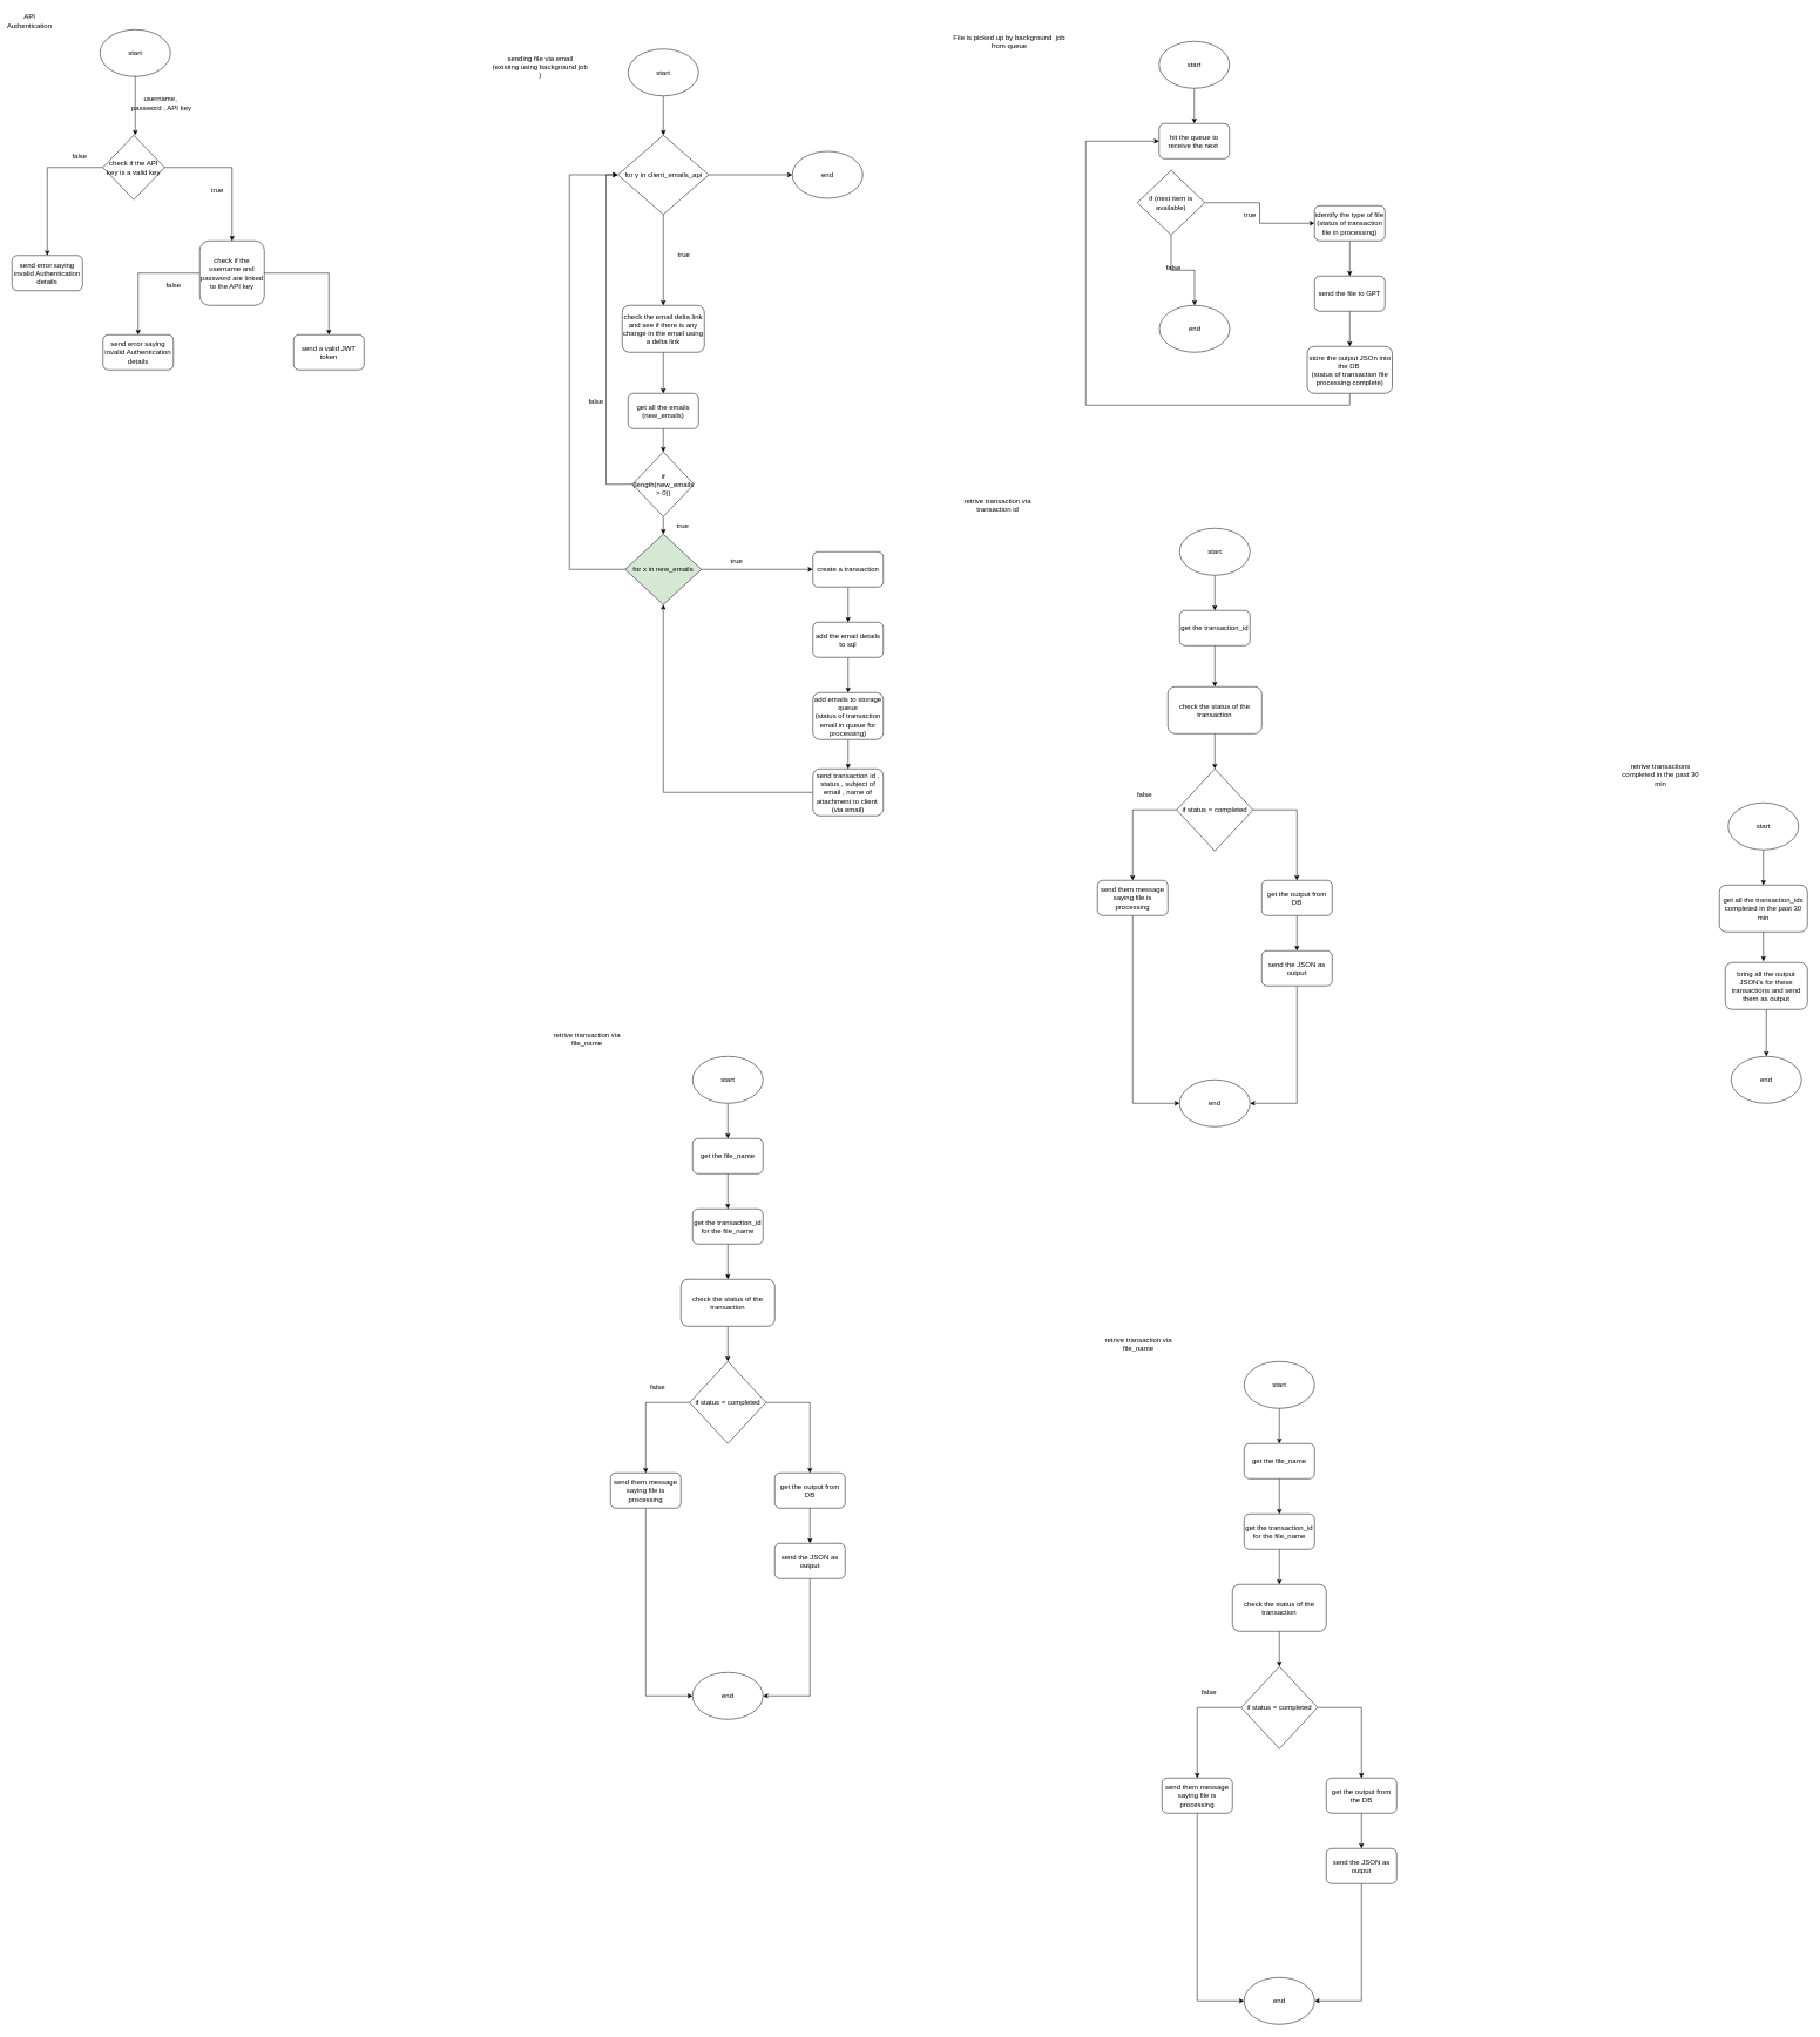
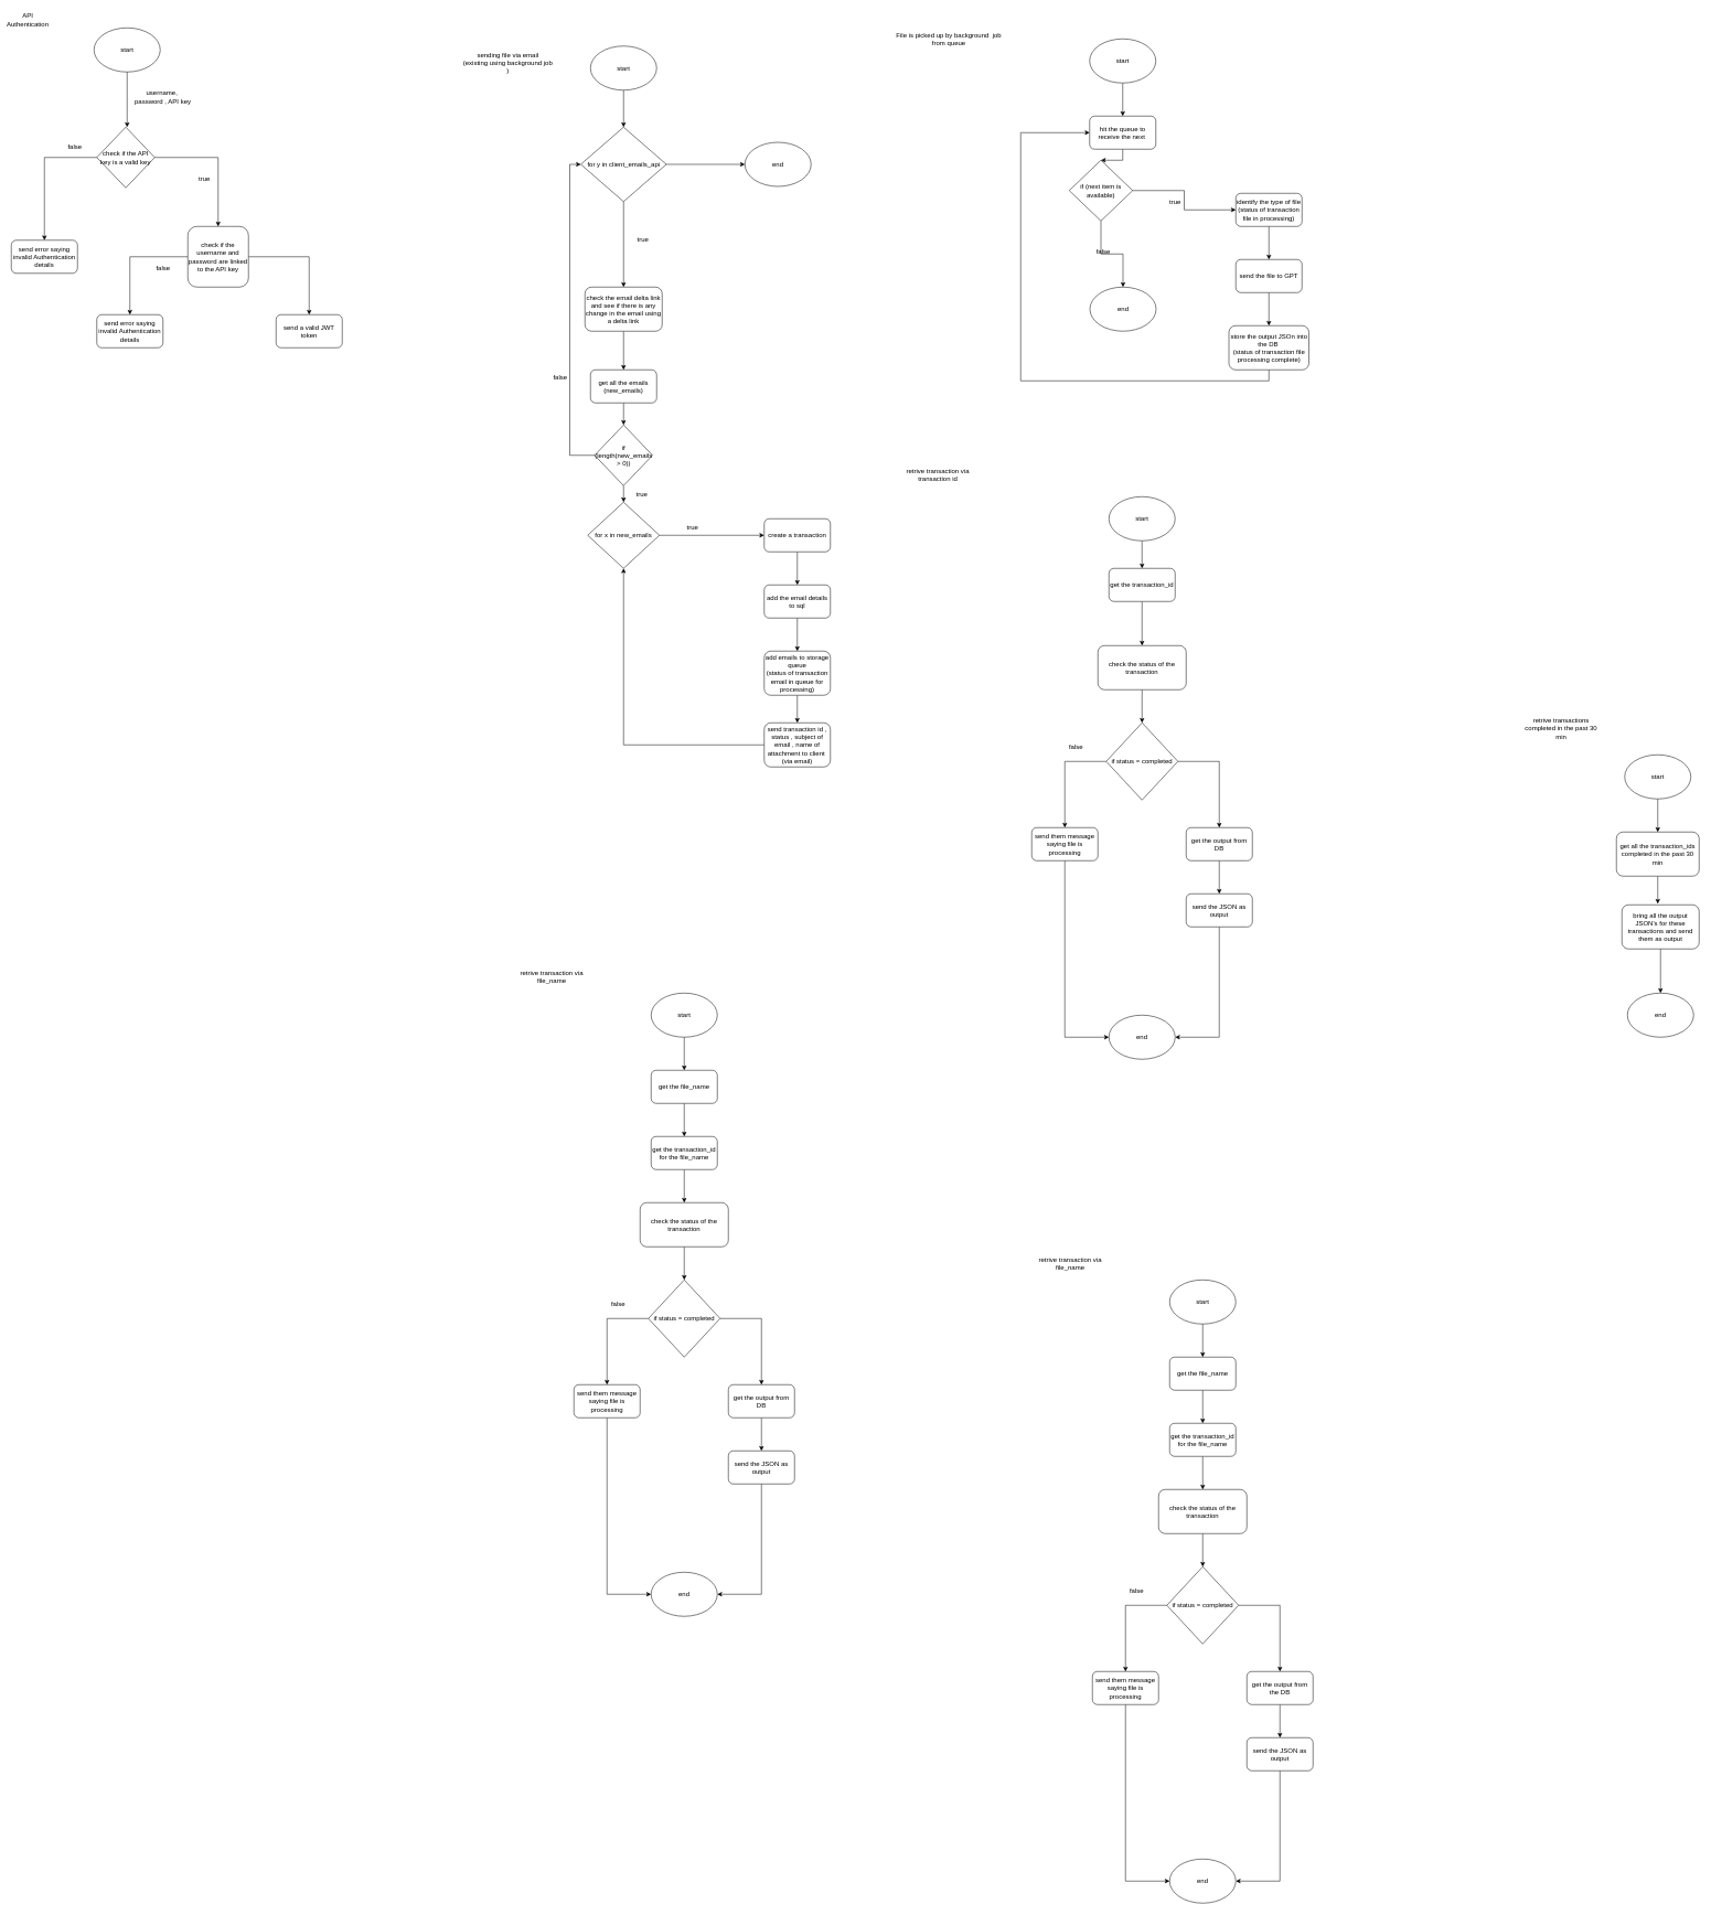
- <mxCell id="5" value="username,&amp;nbsp;&lt;div&gt;password , API key&lt;/div&gt;" style="text;html=1;align=center;verticalAlign=middle;whiteSpace=wrap;rounded=0;" parent="1" vertex="1"><mxGeometry x="220" y="150" width="110" height="50" as="geometry" /></mxCell>
+ <mxCell id="5" value="username,&amp;nbsp;&lt;div&gt;password , API key&lt;/div&gt;" style="text;html=1;align=center;verticalAlign=middle;whiteSpace=wrap;rounded=0;" parent="1" vertex="1"><mxGeometry x="240" y="150" width="110" height="50" as="geometry" /></mxCell>
+ <mxCell id="53" style="edgeStyle=orthogonalEdgeStyle;rounded=0;orthogonalLoop=1;jettySize=auto;html=1;exitX=0.5;exitY=1;exitDx=0;exitDy=0;entryX=0.5;entryY=0;entryDx=0;entryDy=0;" edge="1" parent="1" source="54" target="52"><mxGeometry relative="1" as="geometry" /></mxCell>
- <mxCell id="24" style="edgeStyle=orthogonalEdgeStyle;rounded=0;orthogonalLoop=1;jettySize=auto;html=1;exitX=0;exitY=0.5;exitDx=0;exitDy=0;entryX=0;entryY=0.5;entryDx=0;entryDy=0;" edge="1" parent="1" source="25" target="39"><mxGeometry relative="1" as="geometry"><mxPoint x="880" y="290" as="targetPoint" /><Array as="points"><mxPoint x="970" y="970" /><mxPoint x="970" y="298" /></Array></mxGeometry></mxCell>
- <mxCell id="25" value="for x in new_emails" style="rhombus;whiteSpace=wrap;html=1;fillColor=#d5e8d4;" vertex="1" parent="1"><mxGeometry x="1065" y="910" width="130" height="120" as="geometry" /></mxCell>
+ <mxCell id="25" value="for x in new_emails" style="rhombus;whiteSpace=wrap;html=1;" vertex="1" parent="1"><mxGeometry x="1065" y="910" width="130" height="120" as="geometry" /></mxCell>
- <mxCell id="69" value="get the transaction_id" style="rounded=1;whiteSpace=wrap;html=1;" vertex="1" parent="1"><mxGeometry x="2010" y="1040" width="120" height="60" as="geometry" /></mxCell>
+ <mxCell id="69" value="get the transaction_id" style="rounded=1;whiteSpace=wrap;html=1;" vertex="1" parent="1"><mxGeometry x="2010" y="1030" width="120" height="60" as="geometry" /></mxCell>
